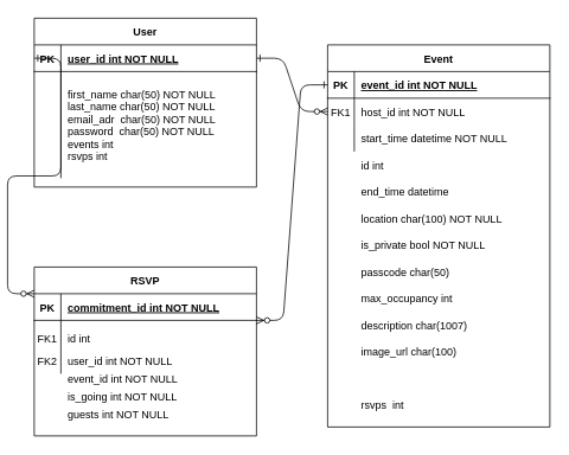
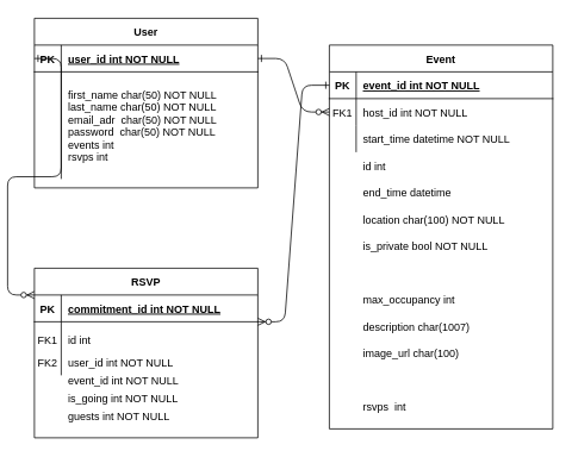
- <mxCell id="31" value="passcode char(50) " style="shape=partialRectangle;overflow=hidden;connectable=0;fillColor=none;top=0;left=0;bottom=0;right=0;align=left;spacingLeft=6;" vertex="1" parent="29"><mxGeometry x="30" width="220" height="30" as="geometry" /></mxCell>
